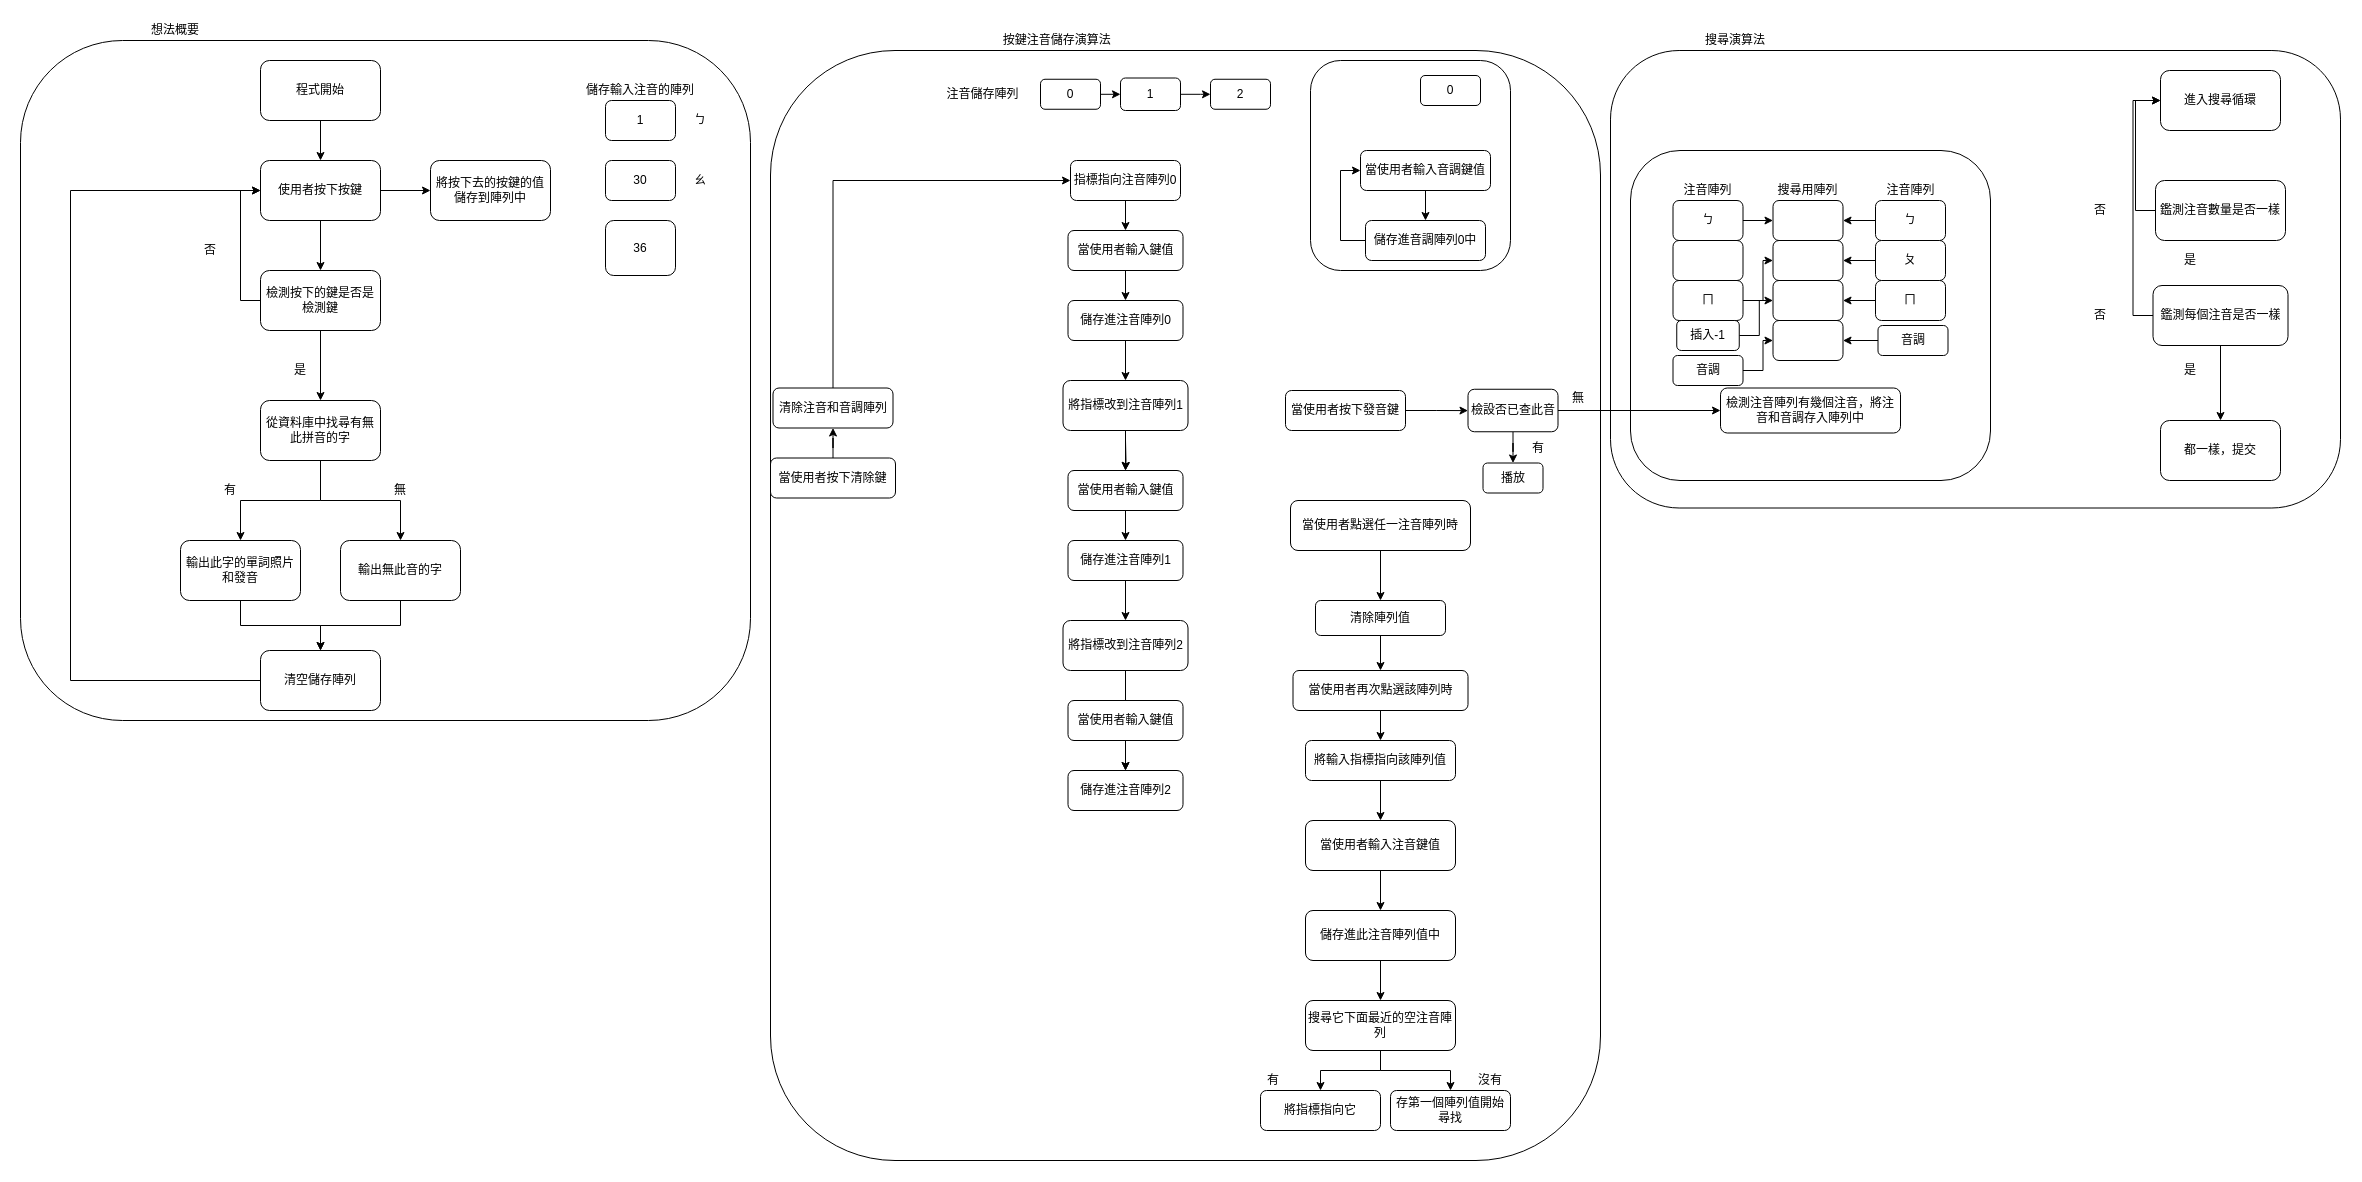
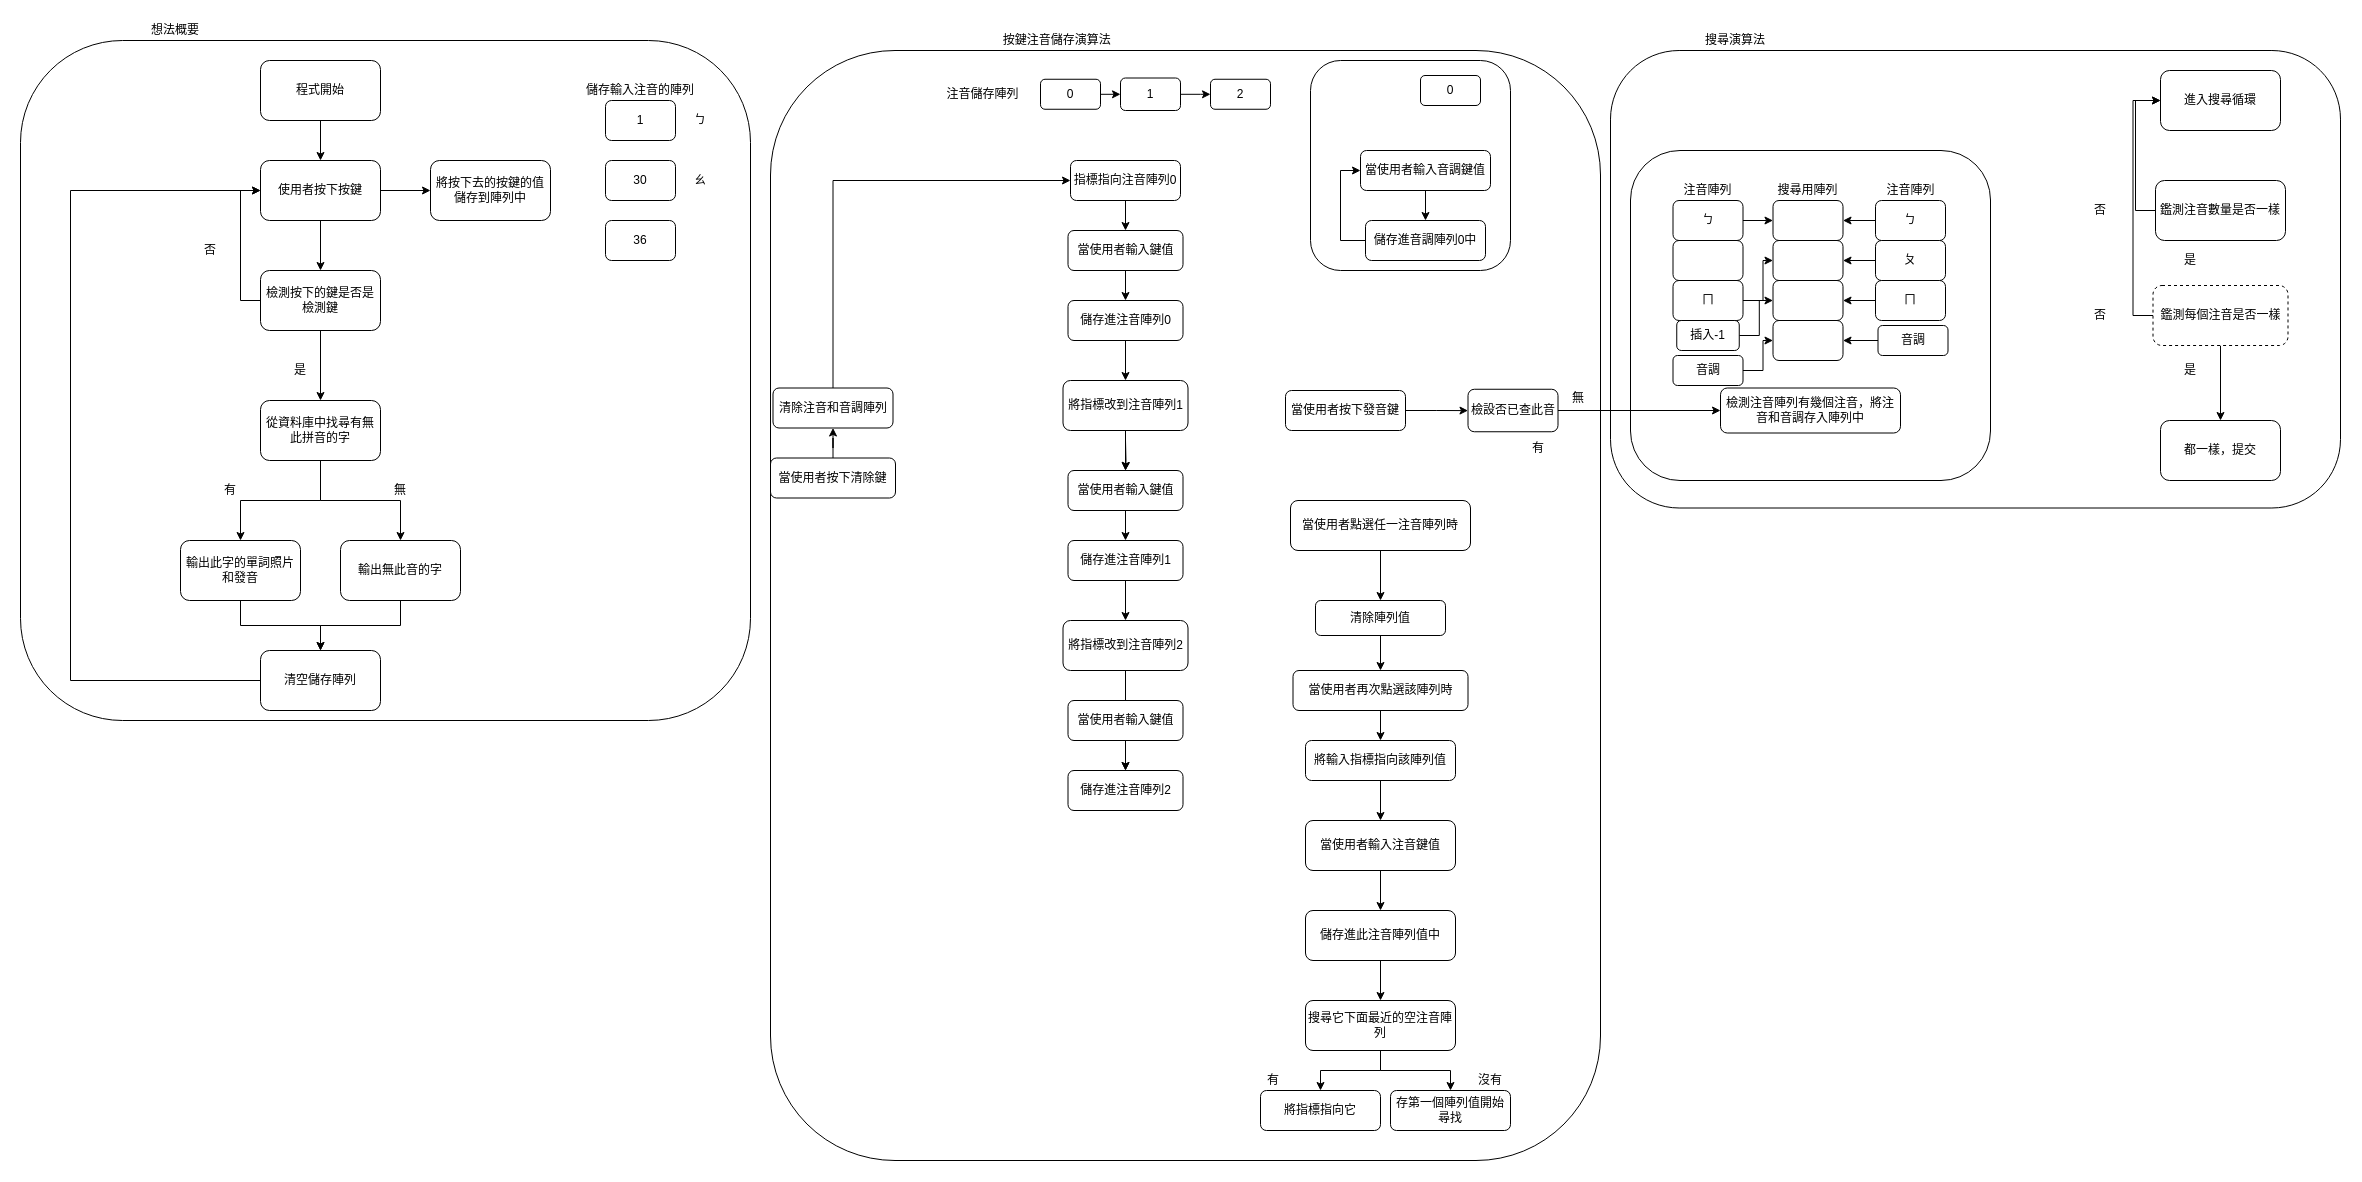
- <mxCell id="24" value="36" style="rounded=1;whiteSpace=wrap;html=1;" parent="1" vertex="1"><mxGeometry x="605" y="220" width="70" height="55" as="geometry" /></mxCell>
+ <mxCell id="24" value="36" style="rounded=1;whiteSpace=wrap;html=1;" parent="1" vertex="1"><mxGeometry x="605" y="220" width="70" height="40" as="geometry" /></mxCell>
- <mxCell id="120" value="鑑測每個注音是否一樣" style="rounded=1;whiteSpace=wrap;html=1;" parent="1" vertex="1"><mxGeometry x="2152.5" y="285" width="135" height="60" as="geometry" /></mxCell>
+ <mxCell id="120" value="鑑測每個注音是否一樣" style="rounded=1;whiteSpace=wrap;html=1;dashed=1;" parent="1" vertex="1"><mxGeometry x="2152.5" y="285" width="135" height="60" as="geometry" /></mxCell>
- <mxCell id="127" value="" style="edgeStyle=orthogonalEdgeStyle;rounded=0;orthogonalLoop=1;jettySize=auto;html=1;" parent="1" source="128" target="131" edge="1"><mxGeometry relative="1" as="geometry" /></mxCell>
- <mxCell id="131" value="播放" style="rounded=1;whiteSpace=wrap;html=1;" parent="1" vertex="1"><mxGeometry x="1482.5" y="462.5" width="60" height="30" as="geometry" /></mxCell>
